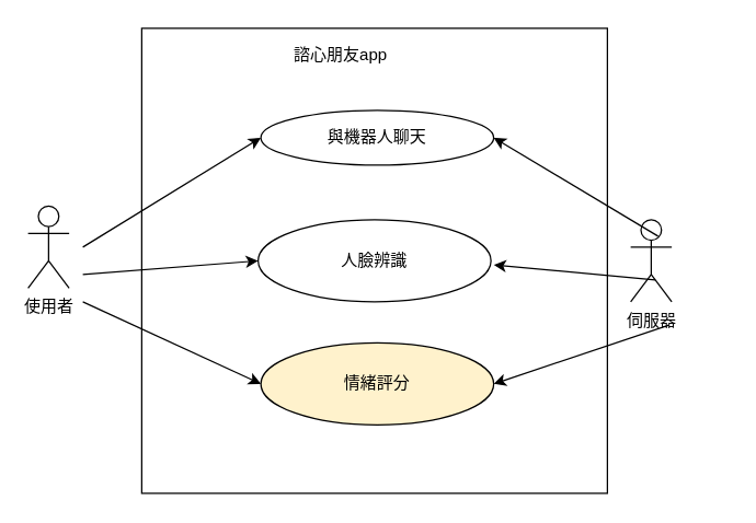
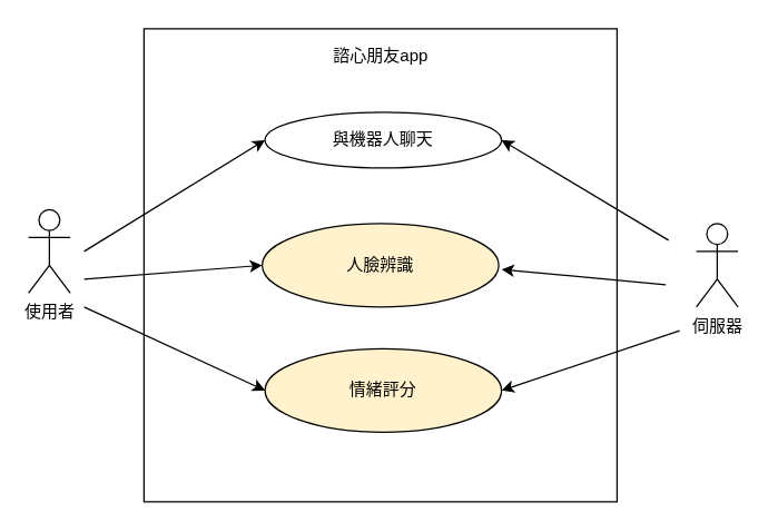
- <mxCell id="5" value="諮心朋友app" style="text;html=1;align=center;verticalAlign=middle;resizable=0;points=[];autosize=1;strokeColor=none;" vertex="1" parent="1"><mxGeometry x="208" y="30" width="80" height="20" as="geometry" /></mxCell>
+ <mxCell id="5" value="諮心朋友app" style="text;html=1;align=center;verticalAlign=middle;resizable=0;points=[];autosize=1;strokeColor=none;" vertex="1" parent="1"><mxGeometry x="233" y="30" width="80" height="20" as="geometry" /></mxCell>
- <mxCell id="7" value="人臉辨識" style="ellipse;whiteSpace=wrap;html=1;" vertex="1" parent="1"><mxGeometry x="188" y="160" width="170" height="60" as="geometry" /></mxCell>
+ <mxCell id="7" value="人臉辨識" style="ellipse;whiteSpace=wrap;html=1;fillColor=#fff2cc;" vertex="1" parent="1"><mxGeometry x="188" y="160" width="170" height="60" as="geometry" /></mxCell>
- <mxCell id="3" value="伺服器" style="shape=umlActor;verticalLabelPosition=bottom;verticalAlign=top;html=1;" vertex="1" parent="1"><mxGeometry x="460" y="160" width="30" height="60" as="geometry" /></mxCell>
+ <mxCell id="3" value="伺服器" style="shape=umlActor;verticalLabelPosition=bottom;verticalAlign=top;html=1;" vertex="1" parent="1"><mxGeometry x="500" y="160" width="30" height="60" as="geometry" /></mxCell>
